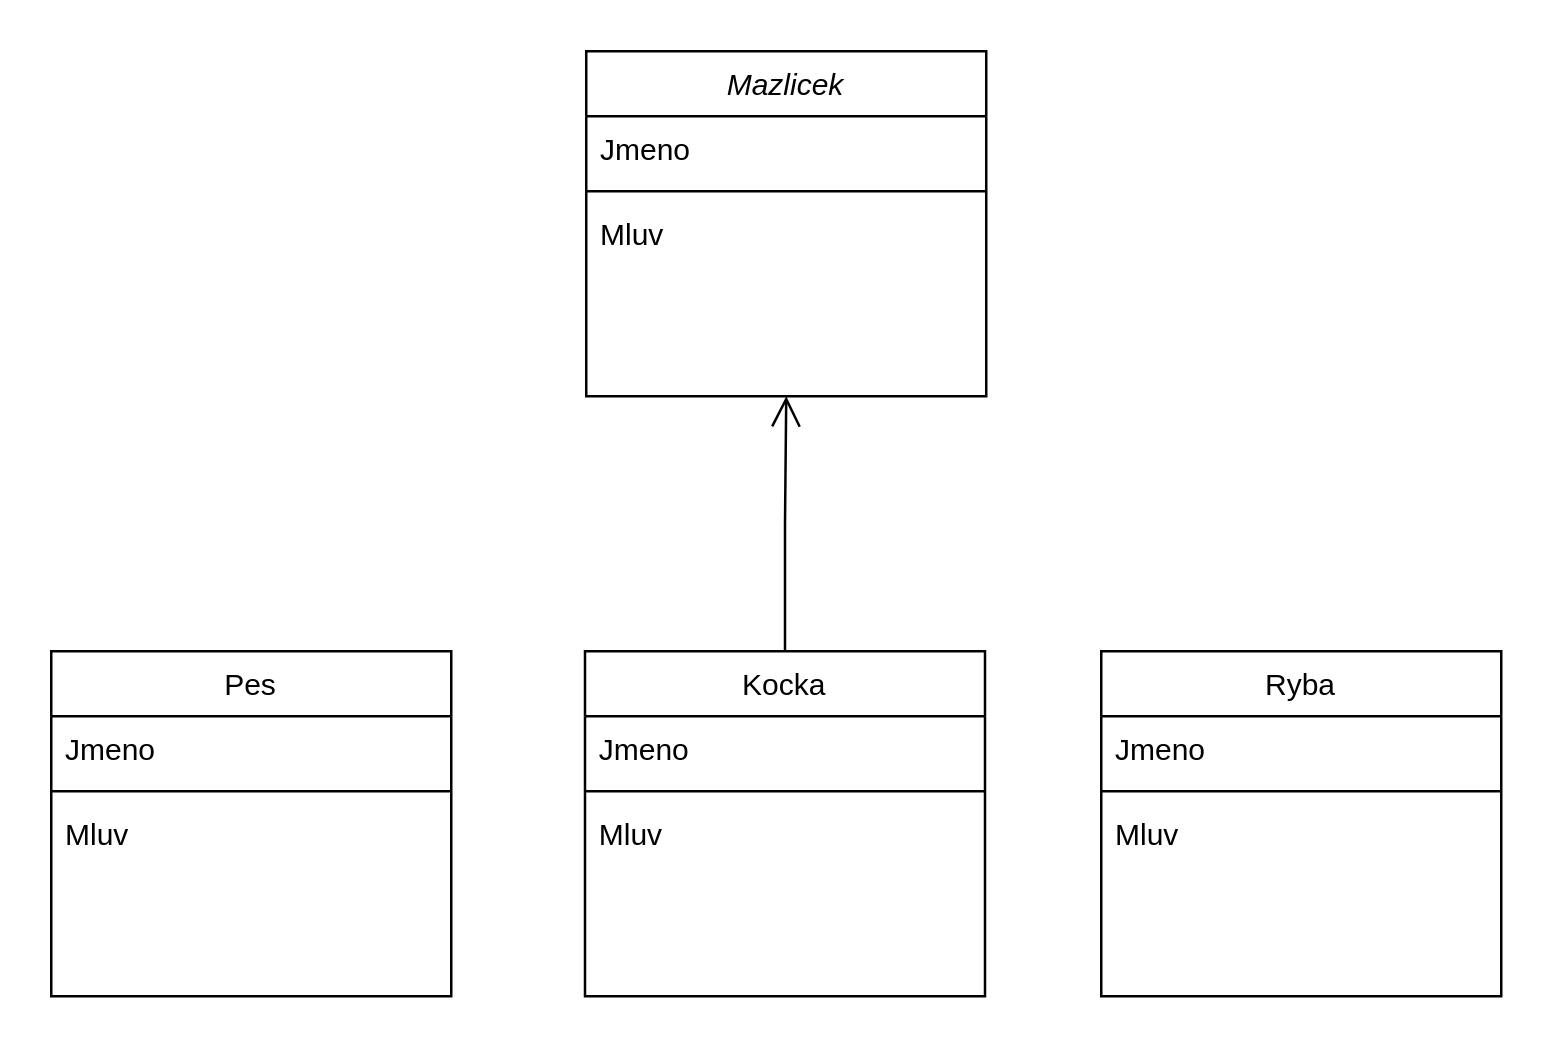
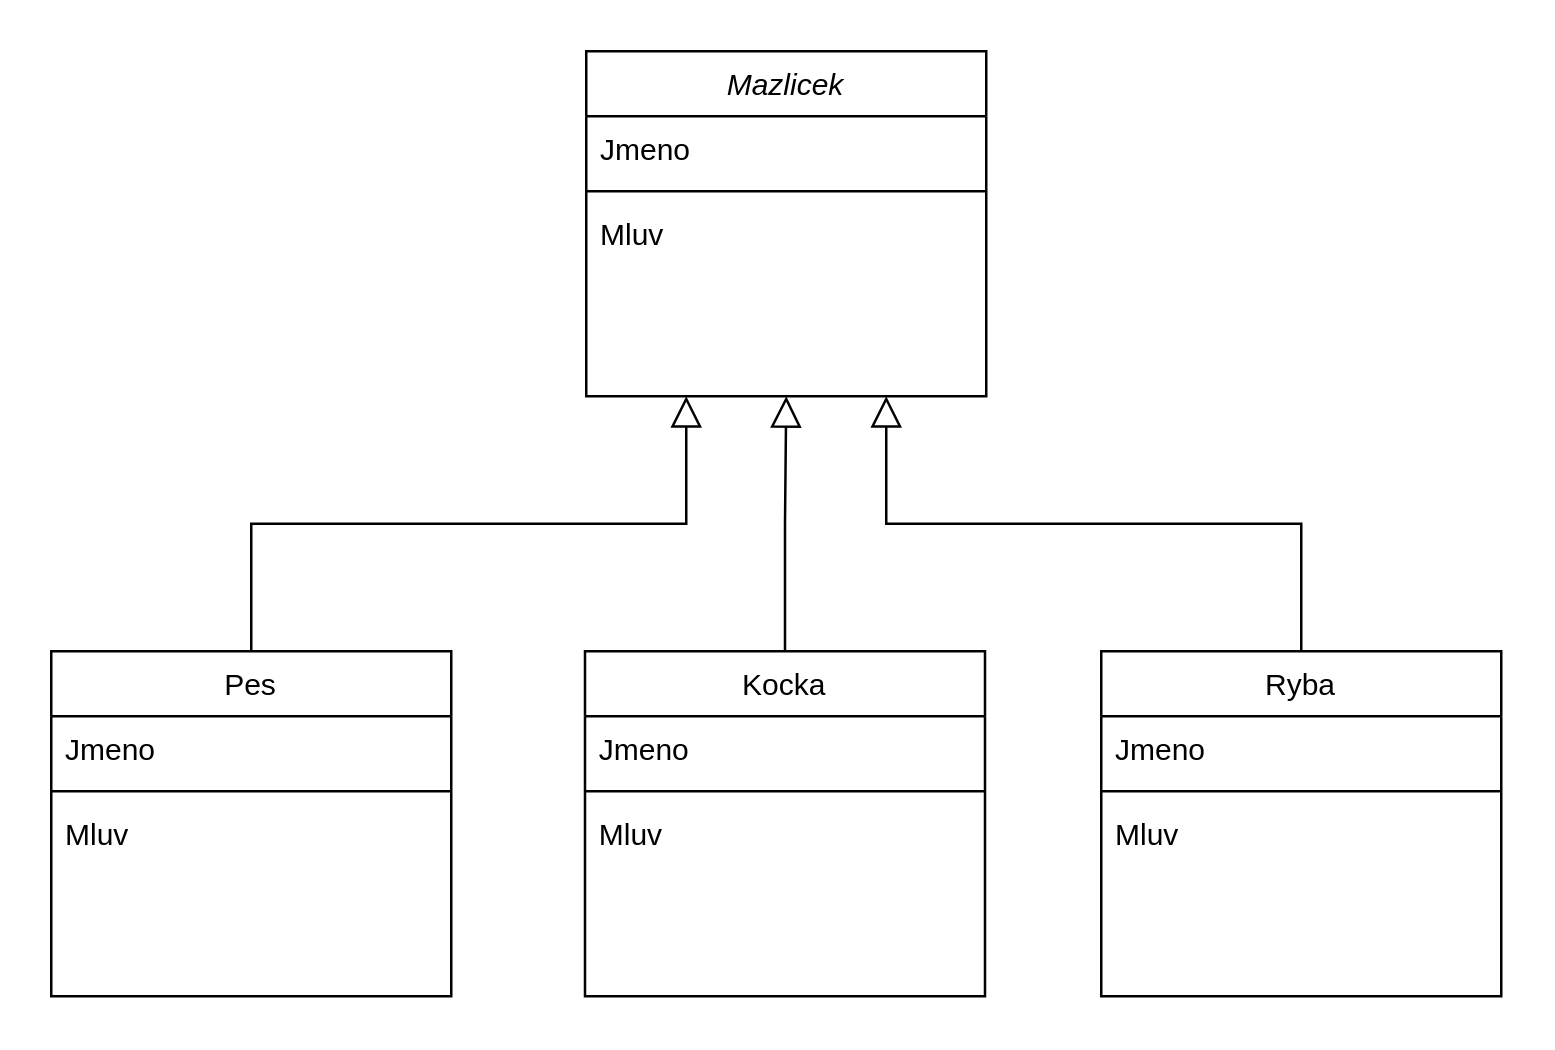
- <mxCell id="19" value="" style="endArrow=open;endSize=10;endFill=0;shadow=0;strokeWidth=1;rounded=0;edgeStyle=elbowEdgeStyle;elbow=vertical;points=[[0.5,NaN,0,0,0],[0.5,NaN,0,0,0],[0.5,NaN,0,0,0],[0.5,NaN,0,0,0],[0.5,NaN,0,0,0],[0.5,NaN,0,0,0],[0.5,NaN,0,0,0],[0.5,NaN,0,0,0],[0.5,NaN,0,0,0],[0.5,NaN,0,0,0],[0.5,NaN,0,0,0],[0.5,NaN,0,0,0],[0.5,NaN,0,0,0],[0.5,NaN,0,0,0],[0.5,NaN,0,0,0],[0.5,NaN,0,0,0]];exitX=0.5;exitY=0;exitDx=0;exitDy=0;entryX=0.5;entryY=1;entryDx=0;entryDy=0;" edge="1" parent="1" source="11" target="2"><mxGeometry width="160" relative="1" as="geometry"><mxPoint x="110" y="270" as="sourcePoint" /><mxPoint x="314" y="160" as="targetPoint" /></mxGeometry></mxCell>
+ <mxCell id="19" value="" style="endArrow=block;endSize=10;endFill=0;shadow=0;strokeWidth=1;rounded=0;edgeStyle=elbowEdgeStyle;elbow=vertical;points=[[0.5,NaN,0,0,0],[0.5,NaN,0,0,0],[0.5,NaN,0,0,0],[0.5,NaN,0,0,0],[0.5,NaN,0,0,0],[0.5,NaN,0,0,0],[0.5,NaN,0,0,0],[0.5,NaN,0,0,0],[0.5,NaN,0,0,0],[0.5,NaN,0,0,0],[0.5,NaN,0,0,0],[0.5,NaN,0,0,0],[0.5,NaN,0,0,0],[0.5,NaN,0,0,0],[0.5,NaN,0,0,0],[0.5,NaN,0,0,0]];exitX=0.5;exitY=0;exitDx=0;exitDy=0;entryX=0.5;entryY=1;entryDx=0;entryDy=0;" edge="1" parent="1" source="11" target="2"><mxGeometry width="160" relative="1" as="geometry"><mxPoint x="110" y="270" as="sourcePoint" /><mxPoint x="314" y="160" as="targetPoint" /></mxGeometry></mxCell>
+ <mxCell id="10" value="" style="endArrow=block;endSize=10;endFill=0;shadow=0;strokeWidth=1;rounded=0;edgeStyle=elbowEdgeStyle;elbow=vertical;points=[[0.5,NaN,0,0,0],[0.5,NaN,0,0,0],[0.5,NaN,0,0,0],[0.5,NaN,0,0,0],[0.5,NaN,0,0,0],[0.5,NaN,0,0,0],[0.5,NaN,0,0,0],[0.5,NaN,0,0,0],[0.5,NaN,0,0,0],[0.5,NaN,0,0,0],[0.5,NaN,0,0,0],[0.5,NaN,0,0,0],[0.5,NaN,0,0,0],[0.5,NaN,0,0,0],[0.5,NaN,0,0,0],[0.5,NaN,0,0,0]];entryX=0.25;entryY=1;entryDx=0;entryDy=0;" parent="1" source="6" target="2" edge="1"><mxGeometry width="160" relative="1" as="geometry"><mxPoint x="100" y="103" as="sourcePoint" /><mxPoint x="268" y="160" as="targetPoint" /></mxGeometry></mxCell>
+ <mxCell id="20" value="" style="endArrow=block;endSize=10;endFill=0;shadow=0;strokeWidth=1;rounded=0;edgeStyle=elbowEdgeStyle;elbow=vertical;points=[[0.5,NaN,0,0,0],[0.5,NaN,0,0,0],[0.5,NaN,0,0,0],[0.5,NaN,0,0,0],[0.5,NaN,0,0,0],[0.5,NaN,0,0,0],[0.5,NaN,0,0,0],[0.5,NaN,0,0,0],[0.5,NaN,0,0,0],[0.5,NaN,0,0,0],[0.5,NaN,0,0,0],[0.5,NaN,0,0,0],[0.5,NaN,0,0,0],[0.5,NaN,0,0,0],[0.5,NaN,0,0,0],[0.5,NaN,0,0,0]];exitX=0.5;exitY=0;exitDx=0;exitDy=0;entryX=0.75;entryY=1;entryDx=0;entryDy=0;" edge="1" parent="1" source="15" target="2"><mxGeometry width="160" relative="1" as="geometry"><mxPoint x="120" y="280" as="sourcePoint" /><mxPoint x="360" y="160" as="targetPoint" /></mxGeometry></mxCell>
